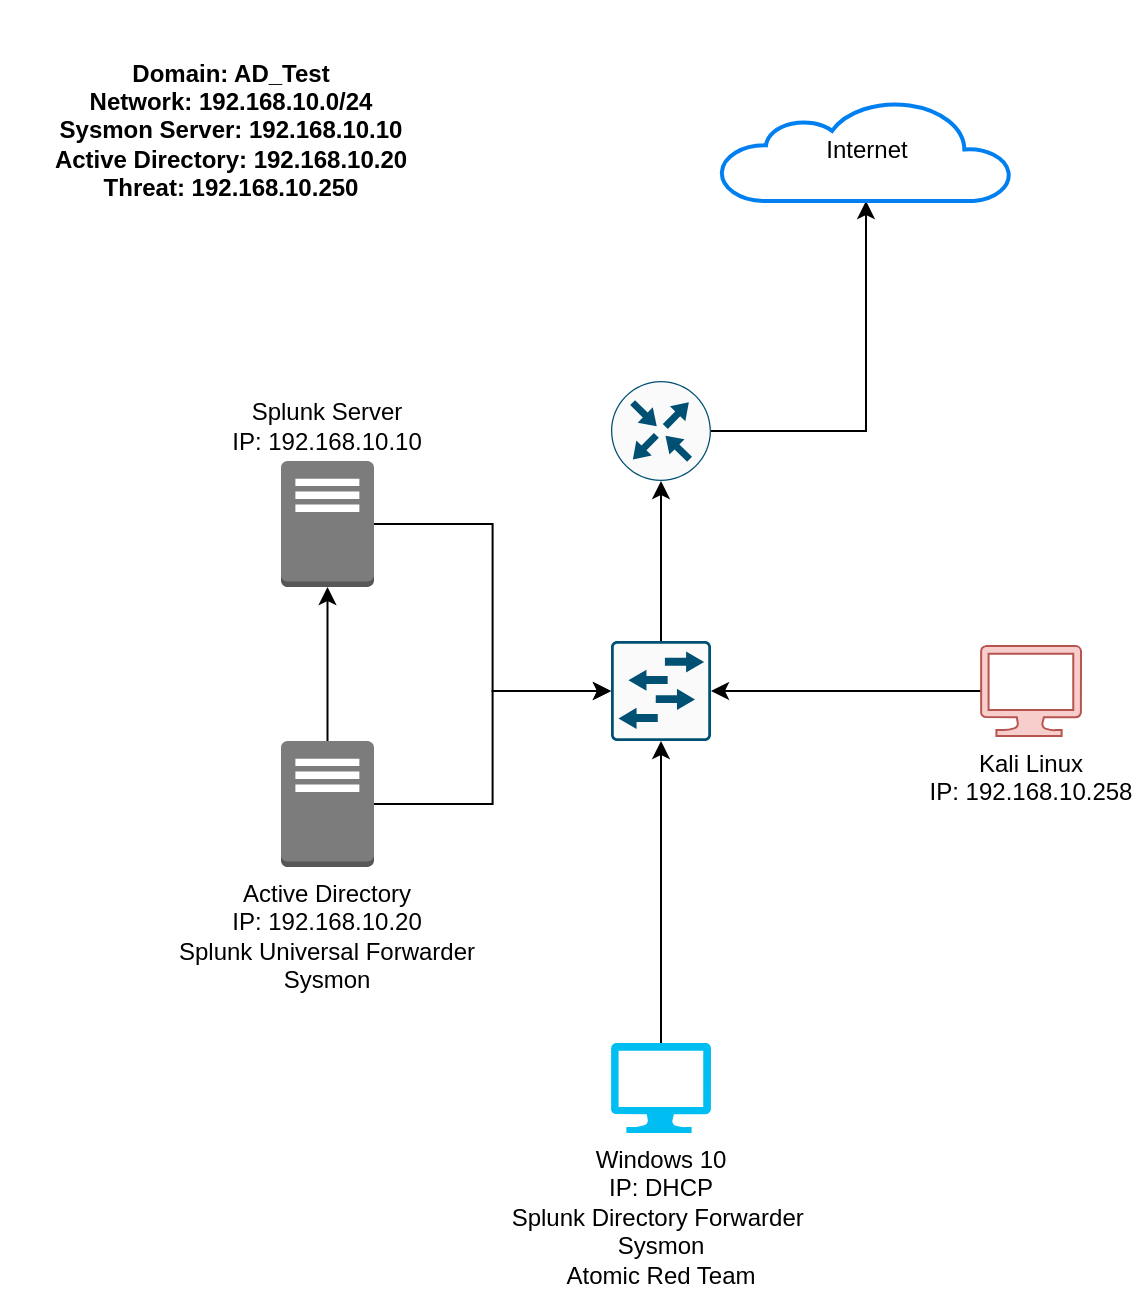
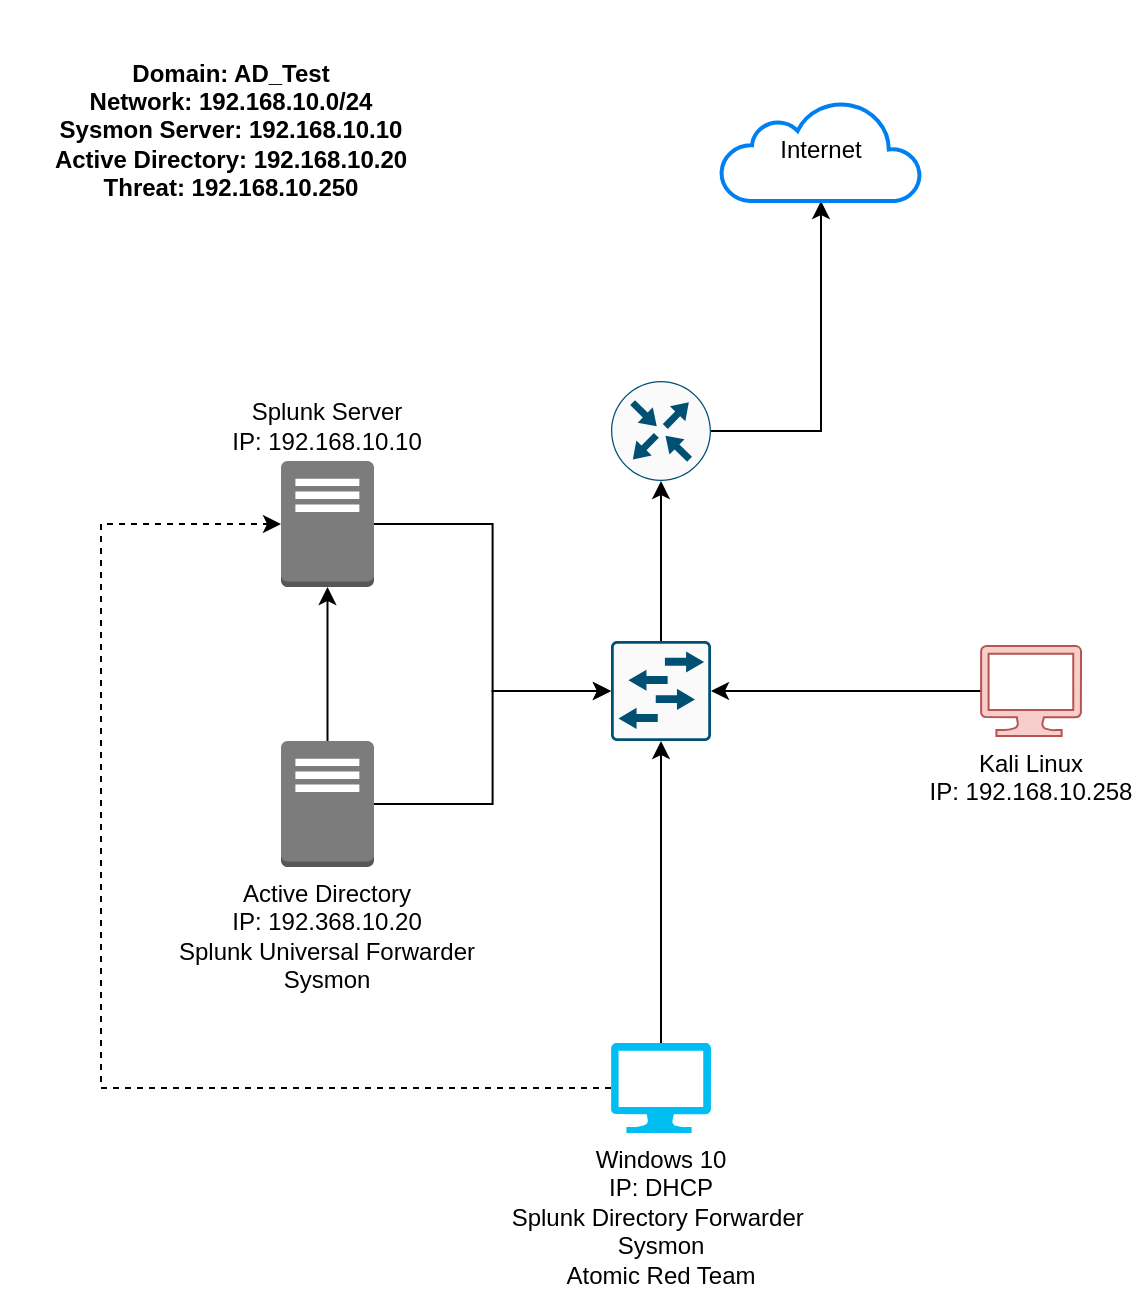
- <mxCell id="16" value="Internet" style="html=1;verticalLabelPosition=middle;align=center;labelBackgroundColor=#ffffff;verticalAlign=middle;strokeWidth=2;strokeColor=#0080F0;shadow=0;dashed=0;shape=mxgraph.ios7.icons.cloud;labelPosition=center;" vertex="1" parent="1"><mxGeometry x="360" y="50" width="145" height="50" as="geometry" /></mxCell>
+ <mxCell id="16" value="Internet" style="html=1;verticalLabelPosition=middle;align=center;labelBackgroundColor=#ffffff;verticalAlign=middle;strokeWidth=2;strokeColor=#0080F0;shadow=0;dashed=0;shape=mxgraph.ios7.icons.cloud;labelPosition=center;" vertex="1" parent="1"><mxGeometry x="360" y="50" width="100" height="50" as="geometry" /></mxCell>
- <mxCell id="6" value="Active Directory&lt;div&gt;IP: 192.168.10.20&lt;/div&gt;&lt;div&gt;Splunk Universal Forwarder&lt;/div&gt;&lt;div&gt;Sysmon&lt;/div&gt;&lt;div&gt;&lt;br&gt;&lt;/div&gt;" style="outlineConnect=0;dashed=0;verticalLabelPosition=bottom;verticalAlign=top;align=center;html=1;shape=mxgraph.aws3.traditional_server;fillColor=#7D7C7C;gradientColor=none;" vertex="1" parent="1"><mxGeometry x="140" y="370" width="46.5" height="63" as="geometry" /></mxCell>
+ <mxCell id="6" value="Active Directory&lt;div&gt;IP: 192.368.10.20&lt;/div&gt;&lt;div&gt;Splunk Universal Forwarder&lt;/div&gt;&lt;div&gt;Sysmon&lt;/div&gt;&lt;div&gt;&lt;br&gt;&lt;/div&gt;" style="outlineConnect=0;dashed=0;verticalLabelPosition=bottom;verticalAlign=top;align=center;html=1;shape=mxgraph.aws3.traditional_server;fillColor=#7D7C7C;gradientColor=none;" vertex="1" parent="1"><mxGeometry x="140" y="370" width="46.5" height="63" as="geometry" /></mxCell>
+ <mxCell id="8" value="" style="edgeStyle=orthogonalEdgeStyle;rounded=0;orthogonalLoop=1;jettySize=auto;html=1;entryX=0;entryY=0.5;entryDx=0;entryDy=0;entryPerimeter=0;dashed=1;" edge="1" parent="1" source="9" target="3"><mxGeometry relative="1" as="geometry"><mxPoint x="240" y="497.5" as="targetPoint" /><Array as="points"><mxPoint x="50" y="543" /><mxPoint x="50" y="262" /></Array></mxGeometry></mxCell>
